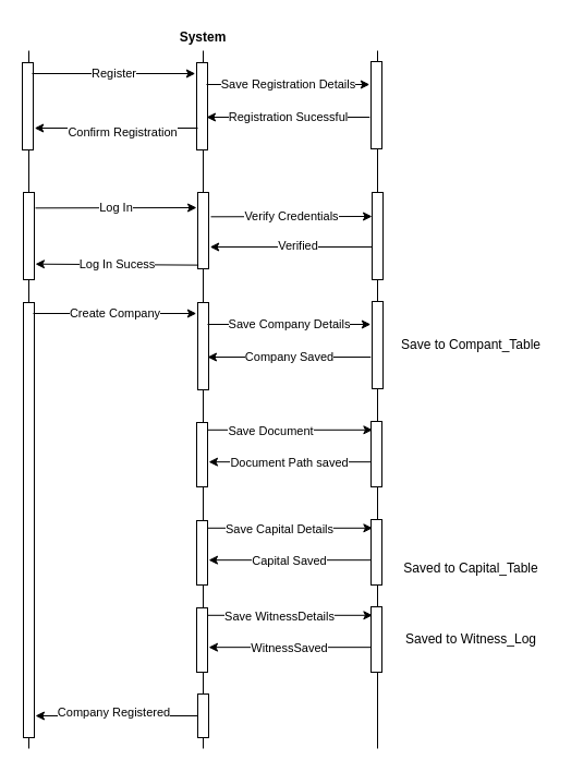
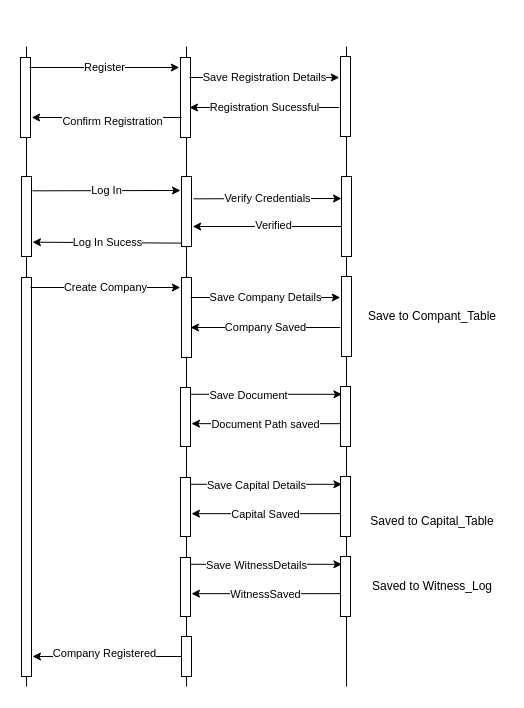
- <mxCell id="12" value="System" style="text;align=center;fontStyle=1;verticalAlign=middle;spacingLeft=3;spacingRight=3;strokeColor=none;rotatable=0;points=[[0,0.5],[1,0.5]];portConstraint=eastwest;" vertex="1" parent="1"><mxGeometry x="146" y="20" width="80" height="26" as="geometry" /></mxCell>
